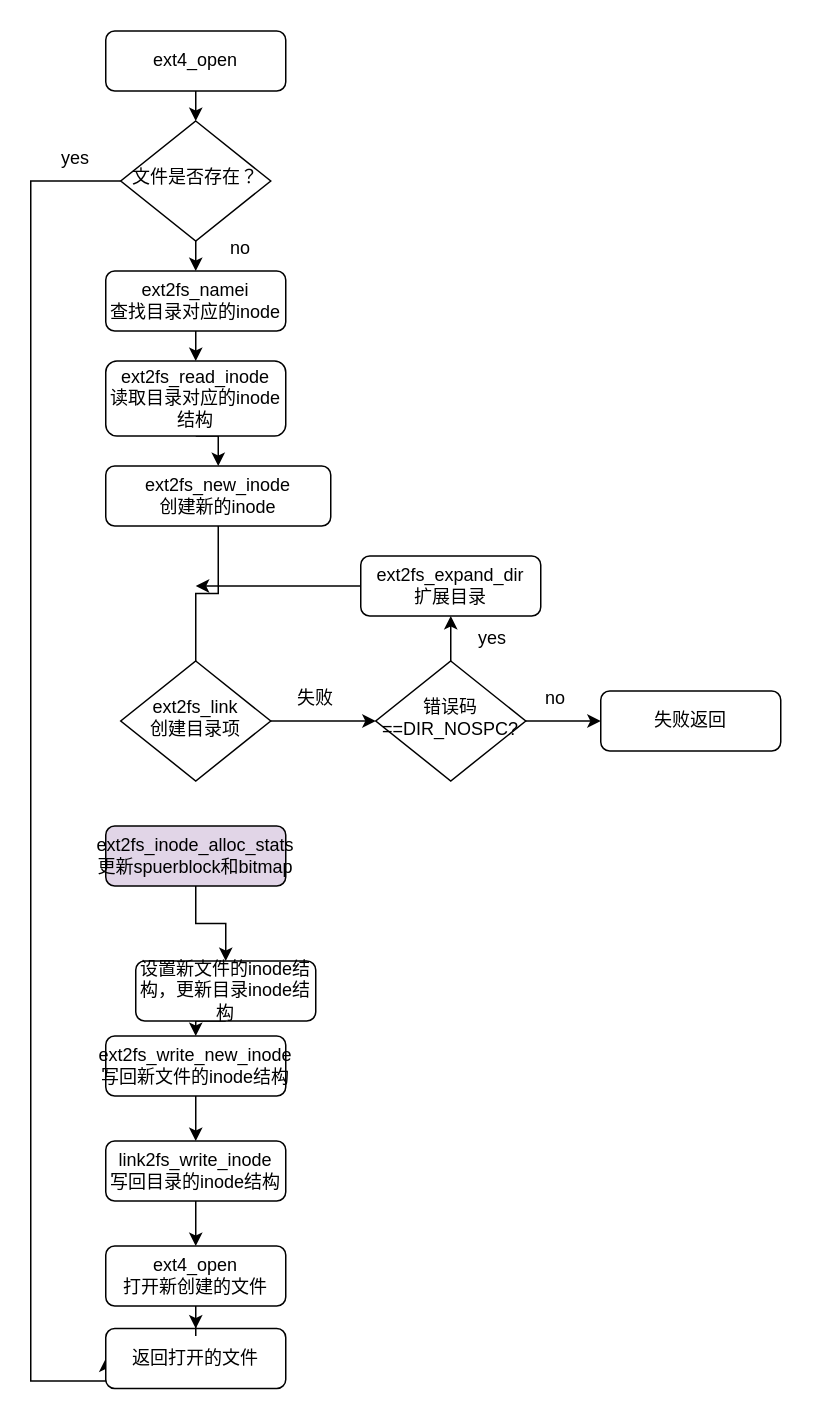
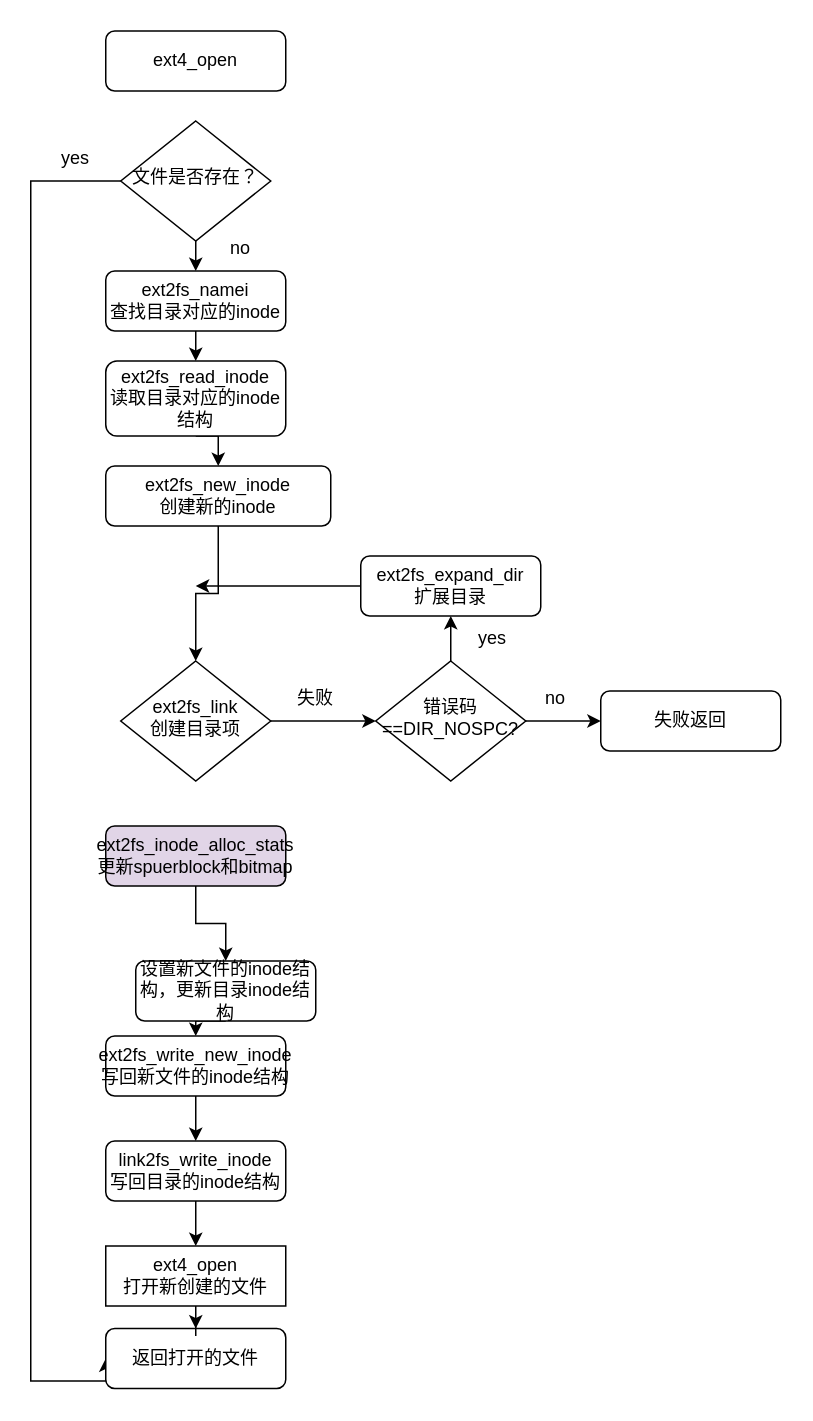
- <mxCell id="2" style="edgeStyle=orthogonalEdgeStyle;rounded=0;orthogonalLoop=1;jettySize=auto;html=1;exitX=0.5;exitY=1;exitDx=0;exitDy=0;entryX=0.5;entryY=0;entryDx=0;entryDy=0;" edge="1" parent="1" source="3" target="5"><mxGeometry relative="1" as="geometry" /></mxCell>
- <mxCell id="14" style="edgeStyle=orthogonalEdgeStyle;rounded=0;orthogonalLoop=1;jettySize=auto;html=1;exitX=0.5;exitY=1;exitDx=0;exitDy=0;endArrow=none;" edge="1" parent="1" source="15" target="18"><mxGeometry relative="1" as="geometry" /></mxCell>
+ <mxCell id="14" style="edgeStyle=orthogonalEdgeStyle;rounded=0;orthogonalLoop=1;jettySize=auto;html=1;exitX=0.5;exitY=1;exitDx=0;exitDy=0;" edge="1" parent="1" source="15" target="18"><mxGeometry relative="1" as="geometry" /></mxCell>
- <mxCell id="37" value="ext4_open&lt;br&gt;打开新创建的文件" style="rounded=1;whiteSpace=wrap;html=1;fontSize=12;glass=0;strokeWidth=1;shadow=0;" vertex="1" parent="1"><mxGeometry x="70" y="830" width="120" height="40" as="geometry" /></mxCell>
+ <mxCell id="37" value="ext4_open&lt;br&gt;打开新创建的文件" style="whiteSpace=wrap;html=1;fontSize=12;glass=0;strokeWidth=1;shadow=0;rounded=0;" vertex="1" parent="1"><mxGeometry x="70" y="830" width="120" height="40" as="geometry" /></mxCell>
